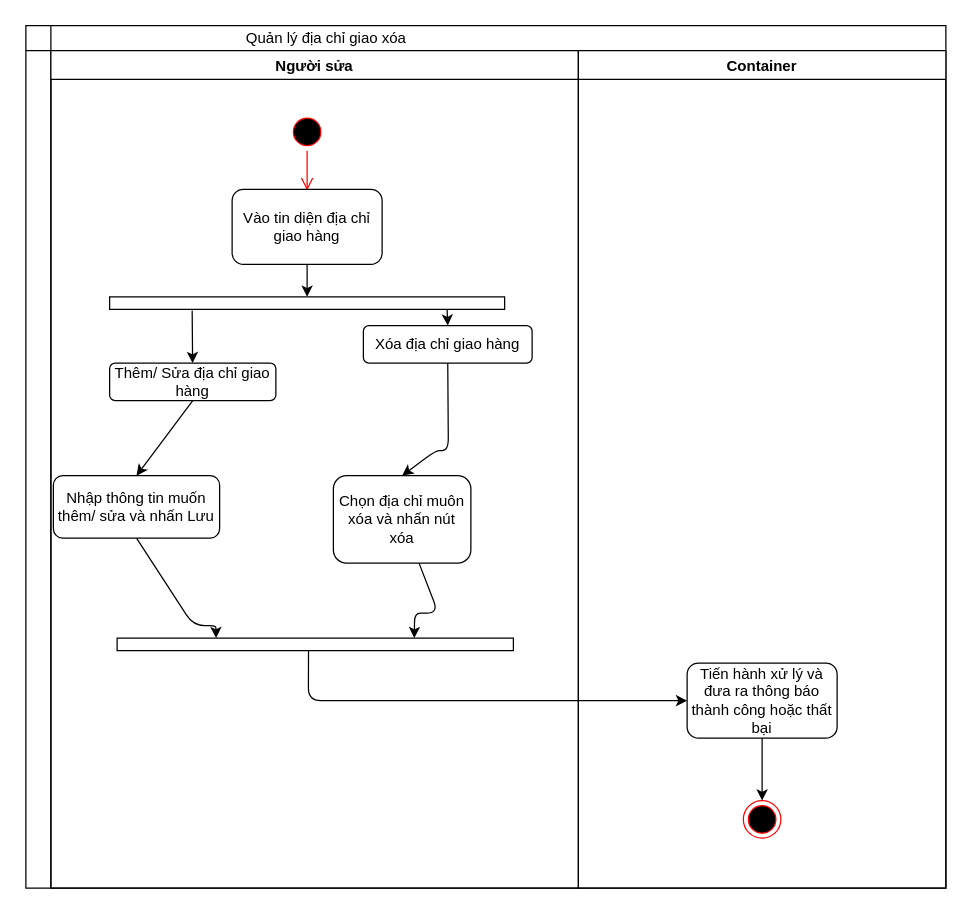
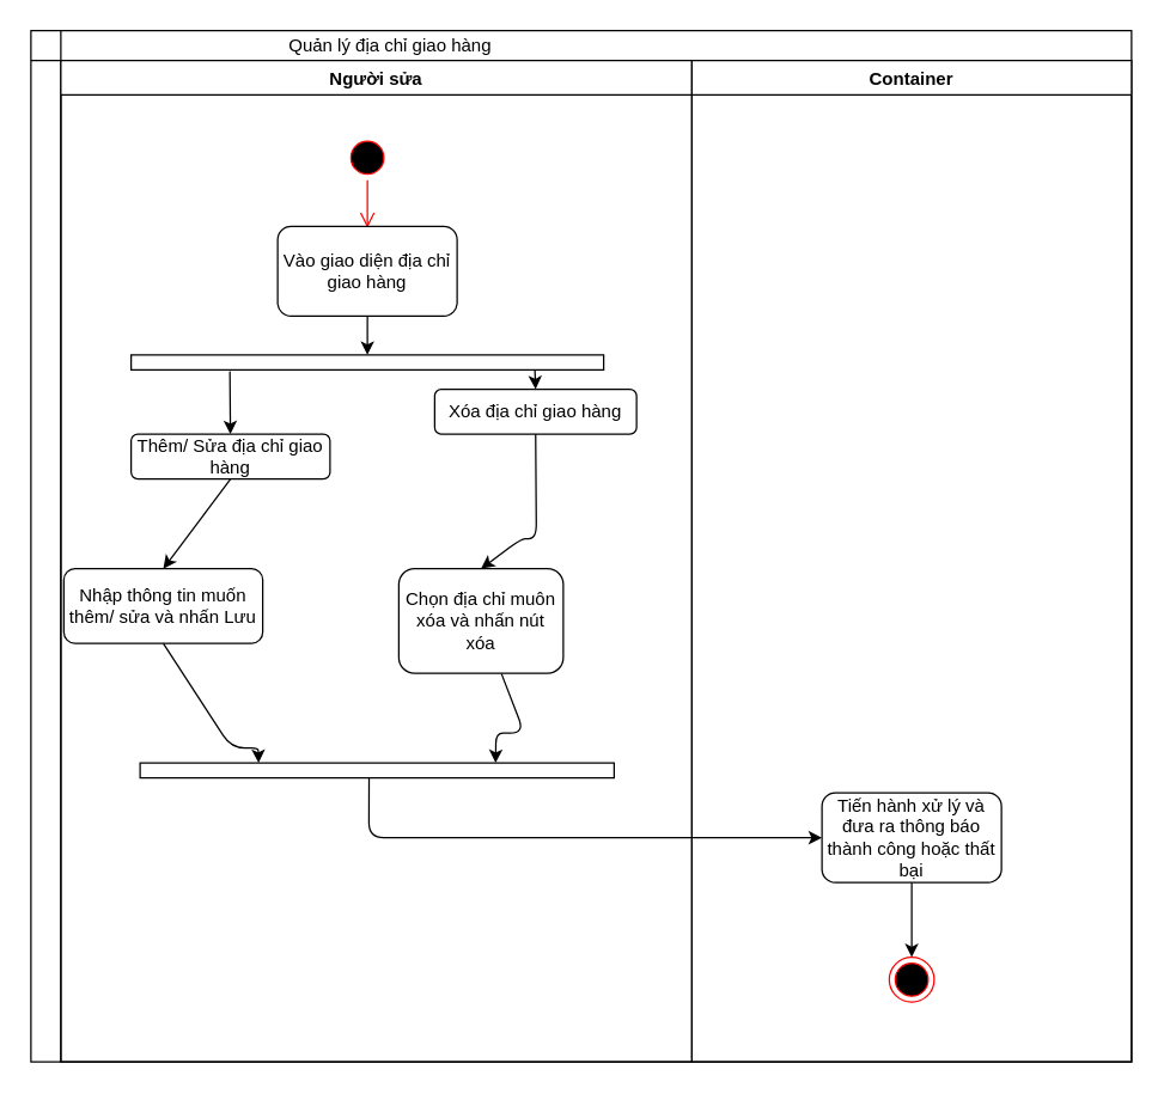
- <mxCell id="16" value="Quản lý địa chỉ giao xóa" style="text;html=1;strokeColor=none;fillColor=none;align=center;verticalAlign=middle;whiteSpace=wrap;rounded=0;" vertex="1" parent="1"><mxGeometry x="165.5" y="20" width="189" height="20" as="geometry" /></mxCell>
+ <mxCell id="16" value="Quản lý địa chỉ giao hàng" style="text;html=1;strokeColor=none;fillColor=none;align=center;verticalAlign=middle;whiteSpace=wrap;rounded=0;" vertex="1" parent="1"><mxGeometry x="165.5" y="20" width="189" height="20" as="geometry" /></mxCell>
- <mxCell id="6" value="Vào tin diện địa chỉ giao hàng" style="rounded=1;whiteSpace=wrap;html=1;" vertex="1" parent="3"><mxGeometry x="145" y="111" width="120" height="60" as="geometry" /></mxCell>
+ <mxCell id="6" value="Vào giao diện địa chỉ giao hàng" style="rounded=1;whiteSpace=wrap;html=1;" vertex="1" parent="3"><mxGeometry x="145" y="111" width="120" height="60" as="geometry" /></mxCell>
